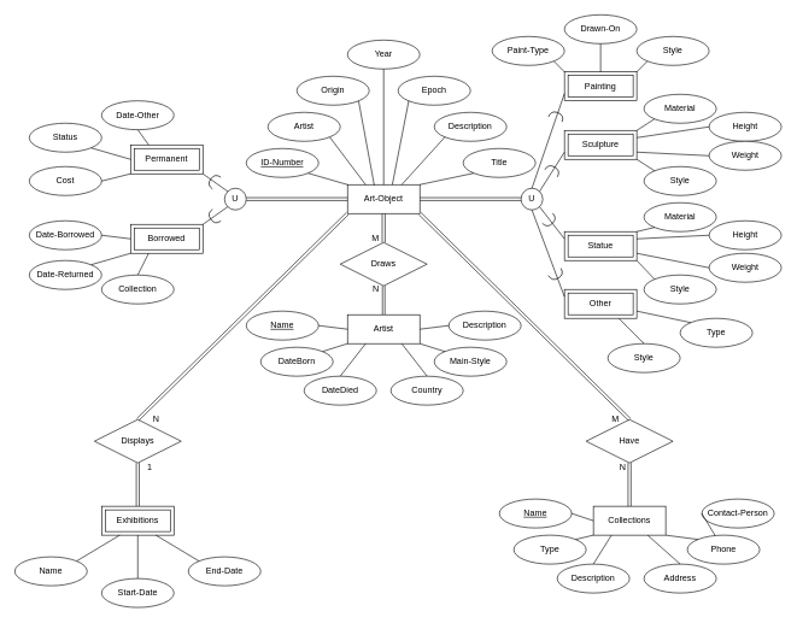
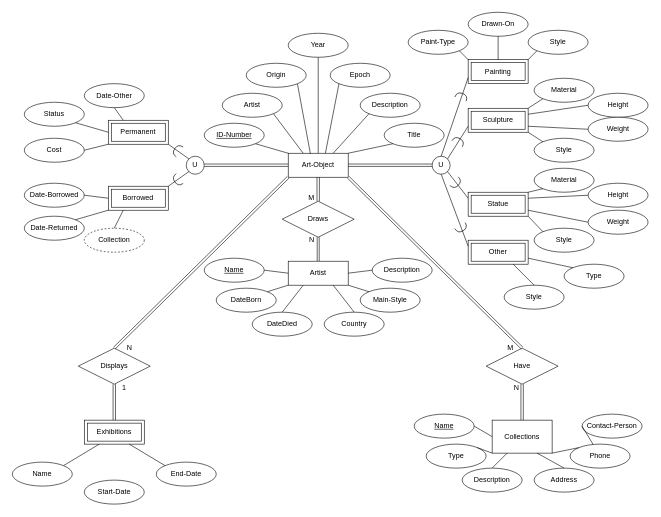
- <mxCell id="77" value="Collection" style="ellipse;whiteSpace=wrap;html=1;align=center;" parent="1" vertex="1"><mxGeometry x="140" y="380" width="100" height="40" as="geometry" /></mxCell>
+ <mxCell id="77" value="Collection" style="ellipse;whiteSpace=wrap;html=1;align=center;dashed=1;" parent="1" vertex="1"><mxGeometry x="140" y="380" width="100" height="40" as="geometry" /></mxCell>
- <mxCell id="102" value="Collections" style="whiteSpace=wrap;html=1;align=center;" parent="1" vertex="1"><mxGeometry x="820" y="700" width="100" height="40" as="geometry" /></mxCell>
+ <mxCell id="102" value="Collections" style="whiteSpace=wrap;html=1;align=center;" parent="1" vertex="1"><mxGeometry x="820" y="700" width="100" height="55" as="geometry" /></mxCell>
- <mxCell id="123" value="" style="endArrow=none;html=1;rounded=0;exitX=0.5;exitY=0;exitDx=0;exitDy=0;entryX=0.5;entryY=1;entryDx=0;entryDy=0;" parent="1" source="120" target="101" edge="1"><mxGeometry relative="1" as="geometry"><mxPoint x="115.355" y="785.858" as="sourcePoint" /><mxPoint x="175" y="750" as="targetPoint" /></mxGeometry></mxCell>
